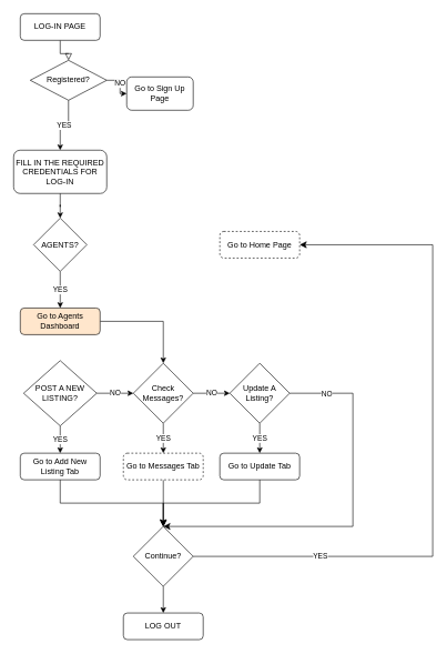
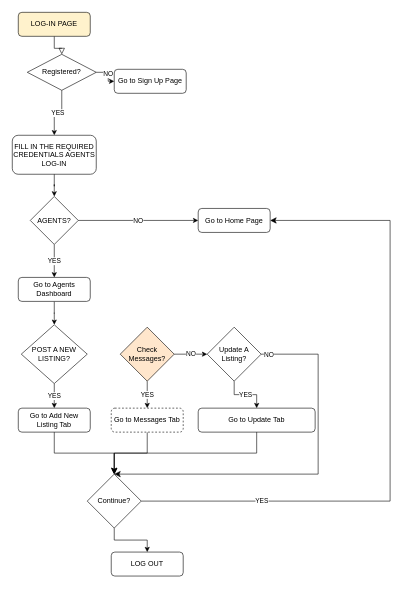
- <mxCell id="3" value="LOG-IN PAGE" style="rounded=1;whiteSpace=wrap;html=1;fontSize=12;glass=0;strokeWidth=1;shadow=0;" vertex="1" parent="1"><mxGeometry x="30" y="20" width="120" height="40" as="geometry" /></mxCell>
+ <mxCell id="3" value="LOG-IN PAGE" style="rounded=1;whiteSpace=wrap;html=1;fontSize=12;glass=0;strokeWidth=1;shadow=0;fillColor=#fff2cc;" vertex="1" parent="1"><mxGeometry x="30" y="20" width="120" height="40" as="geometry" /></mxCell>
- <mxCell id="7" value="Go to Sign Up Page" style="rounded=1;whiteSpace=wrap;html=1;fontSize=12;glass=0;strokeWidth=1;shadow=0;" vertex="1" parent="1"><mxGeometry x="190" y="115" width="100" height="50" as="geometry" /></mxCell>
+ <mxCell id="7" value="Go to Sign Up Page" style="rounded=1;whiteSpace=wrap;html=1;fontSize=12;glass=0;strokeWidth=1;shadow=0;" vertex="1" parent="1"><mxGeometry x="190" y="115" width="120" height="40" as="geometry" /></mxCell>
- <mxCell id="8" value="FILL IN THE REQUIRED CREDENTIALS FOR LOG-IN" style="rounded=1;whiteSpace=wrap;html=1;fontSize=12;glass=0;strokeWidth=1;shadow=0;" vertex="1" parent="1"><mxGeometry x="20" y="225" width="140" height="65" as="geometry" /></mxCell>
+ <mxCell id="8" value="FILL IN THE REQUIRED CREDENTIALS AGENTS LOG-IN" style="rounded=1;whiteSpace=wrap;html=1;fontSize=12;glass=0;strokeWidth=1;shadow=0;" vertex="1" parent="1"><mxGeometry x="20" y="225" width="140" height="65" as="geometry" /></mxCell>
+ <mxCell id="11" value="NO" style="edgeStyle=orthogonalEdgeStyle;rounded=0;orthogonalLoop=1;jettySize=auto;html=1;" edge="1" parent="1" source="12" target="15"><mxGeometry relative="1" as="geometry" /></mxCell>
- <mxCell id="15" value="Go to Home Page" style="rounded=1;whiteSpace=wrap;html=1;fontSize=12;glass=0;strokeWidth=1;shadow=0;dashed=1;" vertex="1" parent="1"><mxGeometry x="330" y="347" width="120" height="40" as="geometry" /></mxCell>
+ <mxCell id="15" value="Go to Home Page" style="rounded=1;whiteSpace=wrap;html=1;fontSize=12;glass=0;strokeWidth=1;shadow=0;" vertex="1" parent="1"><mxGeometry x="330" y="347" width="120" height="40" as="geometry" /></mxCell>
- <mxCell id="14" value="Go to Agents Dashboard" style="rounded=1;whiteSpace=wrap;html=1;fontSize=12;glass=0;strokeWidth=1;shadow=0;fillColor=#ffe6cc;" vertex="1" parent="1"><mxGeometry x="30" y="462" width="120" height="40" as="geometry" /></mxCell>
+ <mxCell id="14" value="Go to Agents Dashboard" style="rounded=1;whiteSpace=wrap;html=1;fontSize=12;glass=0;strokeWidth=1;shadow=0;" vertex="1" parent="1"><mxGeometry x="30" y="462" width="120" height="40" as="geometry" /></mxCell>
- <mxCell id="13" value="" style="edgeStyle=orthogonalEdgeStyle;rounded=0;orthogonalLoop=1;jettySize=auto;html=1;" edge="1" parent="1" source="14" target="21"><mxGeometry relative="1" as="geometry"><mxPoint x="90" y="542" as="targetPoint" /></mxGeometry></mxCell>
+ <mxCell id="13" value="" style="edgeStyle=orthogonalEdgeStyle;rounded=0;orthogonalLoop=1;jettySize=auto;html=1;entryX=0.5;entryY=0;entryDx=0;entryDy=0;" edge="1" parent="1" source="14" target="18"><mxGeometry relative="1" as="geometry"><mxPoint x="90" y="542" as="targetPoint" /></mxGeometry></mxCell>
- <mxCell id="16" value="NO" style="edgeStyle=orthogonalEdgeStyle;rounded=0;orthogonalLoop=1;jettySize=auto;html=1;entryX=0;entryY=0.5;entryDx=0;entryDy=0;" edge="1" parent="1" source="18" target="21"><mxGeometry relative="1" as="geometry"><mxPoint x="184" y="590" as="targetPoint" /></mxGeometry></mxCell>
- <mxCell id="21" value="Check Messages?" style="rhombus;whiteSpace=wrap;html=1;" vertex="1" parent="1"><mxGeometry x="200" y="545" width="90" height="90" as="geometry" /></mxCell>
+ <mxCell id="21" value="Check Messages?" style="rhombus;whiteSpace=wrap;html=1;fillColor=#ffe6cc;" vertex="1" parent="1"><mxGeometry x="200" y="545" width="90" height="90" as="geometry" /></mxCell>
- <mxCell id="27" value="Go to Update Tab" style="rounded=1;whiteSpace=wrap;html=1;fontSize=12;glass=0;strokeWidth=1;shadow=0;" vertex="1" parent="1"><mxGeometry x="330" y="680" width="120" height="40" as="geometry" /></mxCell>
+ <mxCell id="27" value="Go to Update Tab" style="rounded=1;whiteSpace=wrap;html=1;fontSize=12;glass=0;strokeWidth=1;shadow=0;" vertex="1" parent="1"><mxGeometry x="330" y="680" width="195" height="40" as="geometry" /></mxCell>
- <mxCell id="31" value="Continue?" style="rhombus;whiteSpace=wrap;html=1;" vertex="1" parent="1"><mxGeometry x="200" y="790" width="90" height="90" as="geometry" /></mxCell>
+ <mxCell id="31" value="Continue?" style="rhombus;whiteSpace=wrap;html=1;" vertex="1" parent="1"><mxGeometry x="145" y="790" width="90" height="90" as="geometry" /></mxCell>
